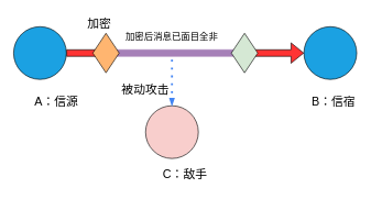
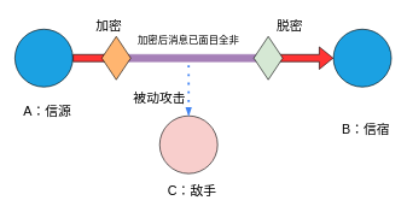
+ <mxCell id="13" value="&lt;font style=&quot;font-size: 18px;&quot;&gt;脱密&lt;/font&gt;" style="text;html=1;strokeColor=none;fillColor=none;align=center;verticalAlign=middle;whiteSpace=wrap;rounded=0;" vertex="1" parent="1"><mxGeometry x="370" y="20" width="60" height="30" as="geometry" /></mxCell>
- <mxCell id="7" value="&lt;font style=&quot;font-size: 18px;&quot;&gt;A：信源&lt;/font&gt;" style="text;html=1;strokeColor=none;fillColor=none;align=center;verticalAlign=middle;whiteSpace=wrap;rounded=0;" parent="1" vertex="1"><mxGeometry x="50" y="140" width="70" height="30" as="geometry" /></mxCell>
+ <mxCell id="7" value="&lt;font style=&quot;font-size: 18px;&quot;&gt;A：信源&lt;/font&gt;" style="text;html=1;strokeColor=none;fillColor=none;align=center;verticalAlign=middle;whiteSpace=wrap;rounded=0;" parent="1" vertex="1"><mxGeometry x="30" y="140" width="70" height="30" as="geometry" /></mxCell>
- <mxCell id="8" value="&lt;font style=&quot;font-size: 18px;&quot;&gt;B：信宿&lt;/font&gt;" style="text;html=1;strokeColor=none;fillColor=none;align=center;verticalAlign=middle;whiteSpace=wrap;rounded=0;" parent="1" vertex="1"><mxGeometry x="470" y="140" width="70" height="30" as="geometry" /></mxCell>
+ <mxCell id="8" value="&lt;font style=&quot;font-size: 18px;&quot;&gt;B：信宿&lt;/font&gt;" style="text;html=1;strokeColor=none;fillColor=none;align=center;verticalAlign=middle;whiteSpace=wrap;rounded=0;" parent="1" vertex="1"><mxGeometry x="470" y="165" width="70" height="30" as="geometry" /></mxCell>
- <mxCell id="9" value="&lt;font style=&quot;font-size: 18px;&quot;&gt;C：敌手&lt;/font&gt;" style="text;html=1;strokeColor=none;fillColor=none;align=center;verticalAlign=middle;whiteSpace=wrap;rounded=0;" parent="1" vertex="1"><mxGeometry x="245" y="250" width="70" height="30" as="geometry" /></mxCell>
+ <mxCell id="9" value="&lt;font style=&quot;font-size: 18px;&quot;&gt;C：敌手&lt;/font&gt;" style="text;html=1;strokeColor=none;fillColor=none;align=center;verticalAlign=middle;whiteSpace=wrap;rounded=0;" parent="1" vertex="1"><mxGeometry x="230" y="250" width="70" height="30" as="geometry" /></mxCell>
